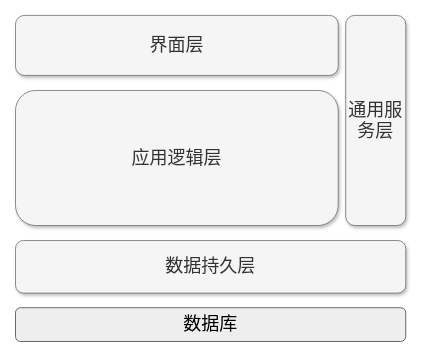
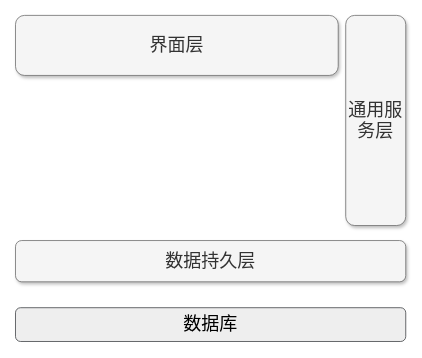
- <mxCell id="4" value="&lt;font style=&quot;font-size: 24px;&quot;&gt;应用逻辑层&lt;/font&gt;" style="rounded=1;whiteSpace=wrap;html=1;shadow=1;fillColor=#f5f5f5;fontColor=#333333;strokeColor=#666666;" vertex="1" parent="1"><mxGeometry x="20" y="120" width="430" height="180" as="geometry" /></mxCell>
- <mxCell id="5" value="&lt;font style=&quot;font-size: 24px;&quot;&gt;数据持久层&lt;/font&gt;" style="rounded=1;whiteSpace=wrap;html=1;shadow=1;fillColor=#f5f5f5;fontColor=#333333;strokeColor=#666666;" vertex="1" parent="1"><mxGeometry x="20" y="320" width="520" height="70" as="geometry" /></mxCell>
+ <mxCell id="5" value="&lt;font style=&quot;font-size: 24px;&quot;&gt;数据持久层&lt;/font&gt;" style="rounded=1;whiteSpace=wrap;html=1;shadow=1;fillColor=#f5f5f5;fontColor=#333333;strokeColor=#666666;" vertex="1" parent="1"><mxGeometry x="20" y="320" width="520" height="55" as="geometry" /></mxCell>
